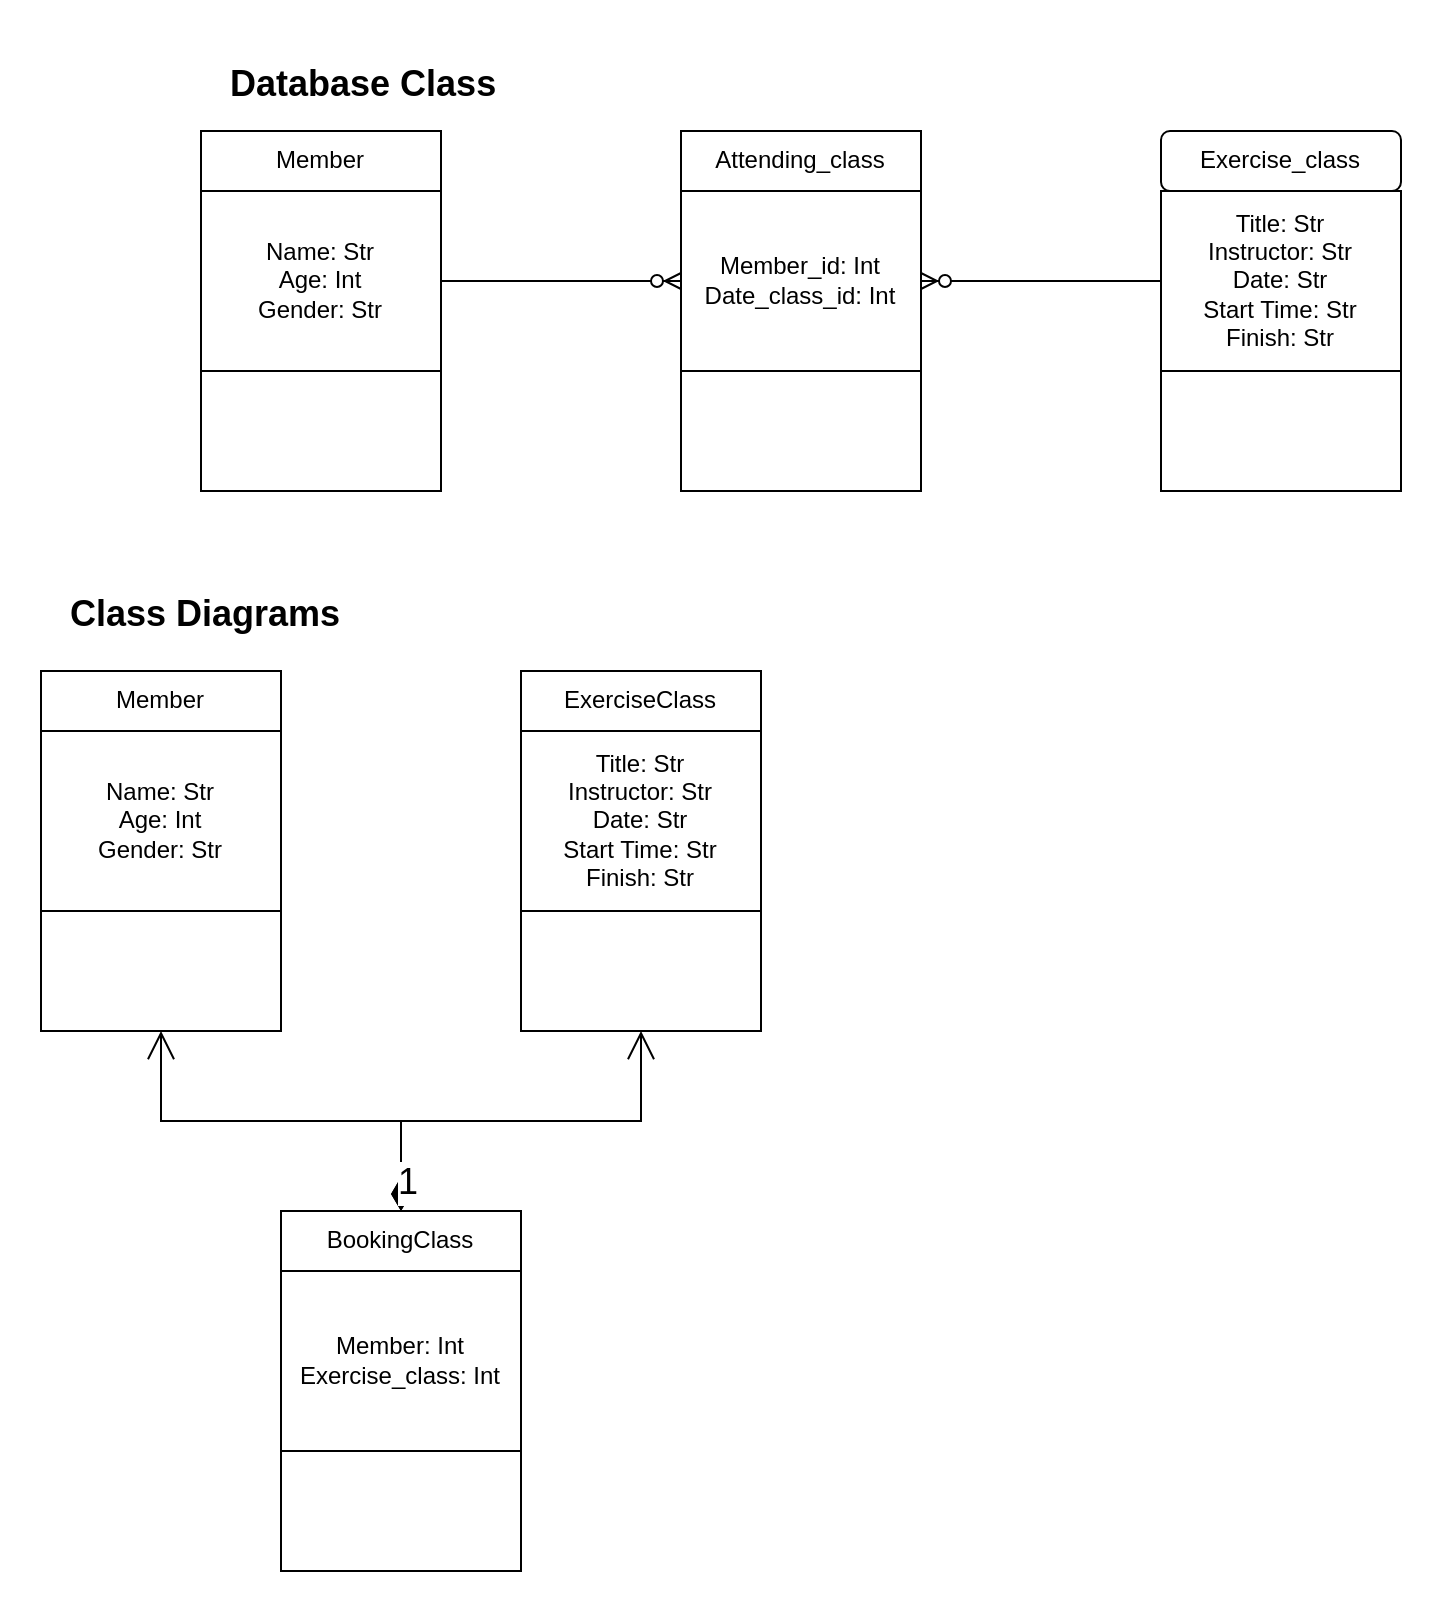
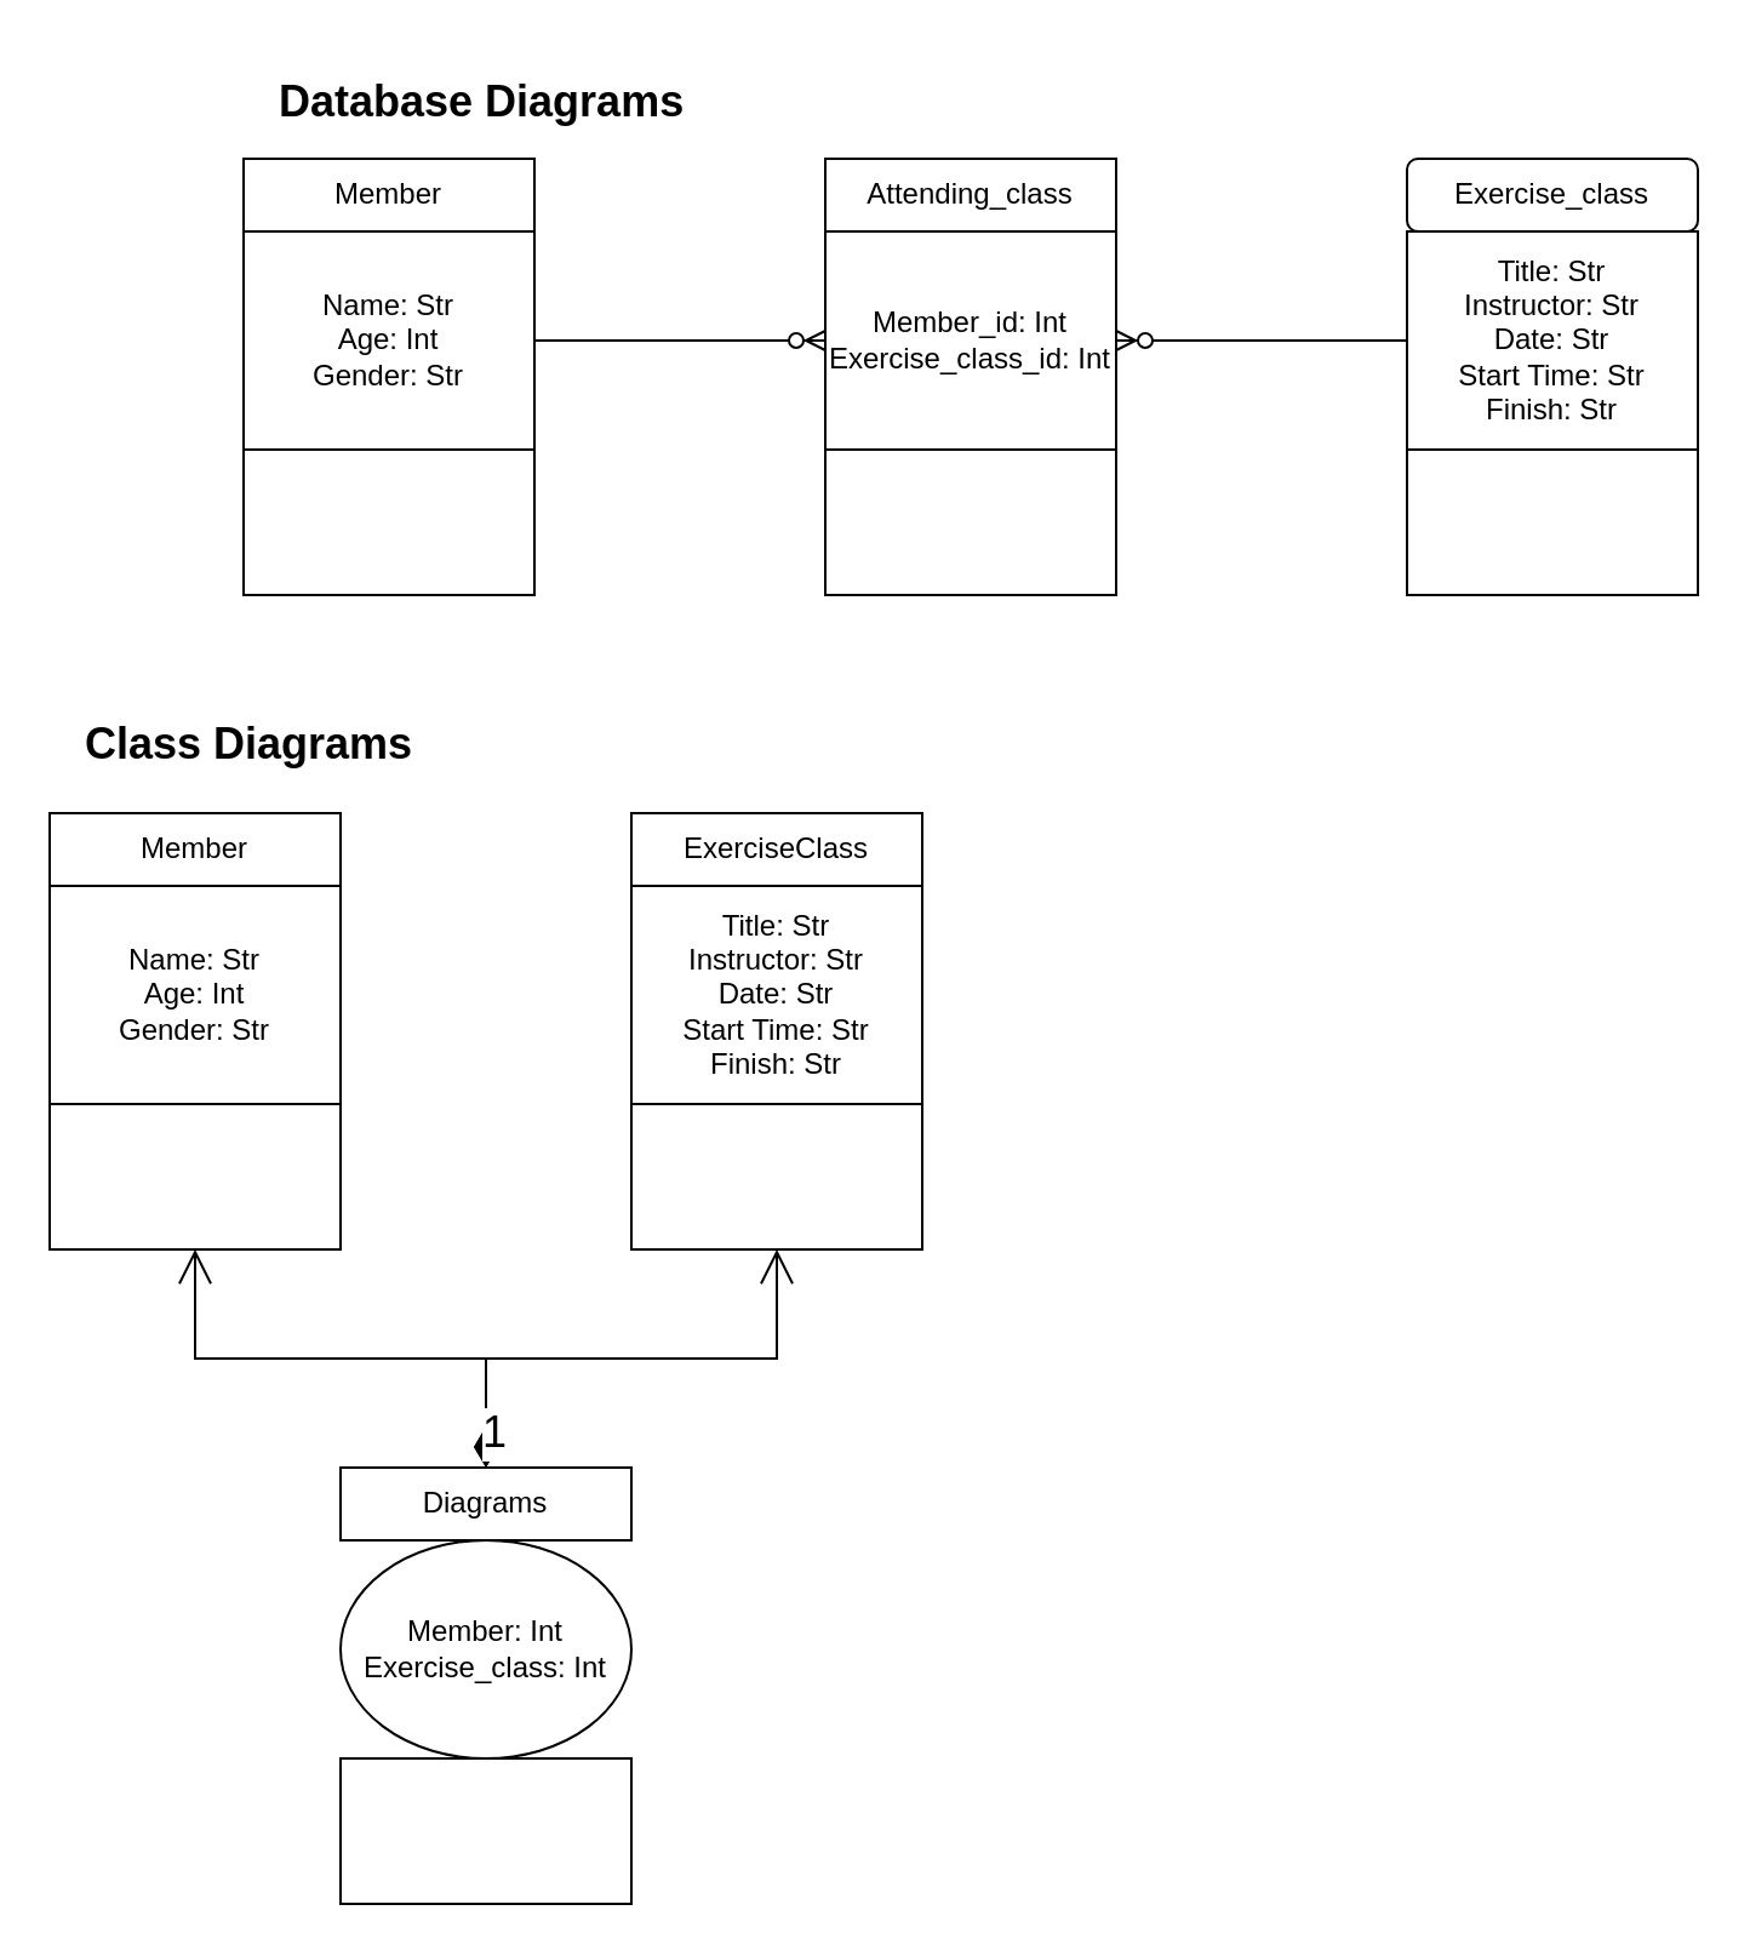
- <mxCell id="22" value="&lt;h1&gt;&lt;font style=&quot;font-size: 18px&quot;&gt;Database Class&lt;/font&gt;&lt;/h1&gt;" style="text;html=1;strokeColor=none;fillColor=none;spacing=5;spacingTop=-20;whiteSpace=wrap;overflow=hidden;rounded=0;" vertex="1" parent="1"><mxGeometry x="110" y="20" width="290" height="120" as="geometry" /></mxCell>
+ <mxCell id="22" value="&lt;h1&gt;&lt;font style=&quot;font-size: 18px&quot;&gt;Database Diagrams&lt;/font&gt;&lt;/h1&gt;" style="text;html=1;strokeColor=none;fillColor=none;spacing=5;spacingTop=-20;whiteSpace=wrap;overflow=hidden;rounded=0;" vertex="1" parent="1"><mxGeometry x="110" y="20" width="290" height="120" as="geometry" /></mxCell>
- <mxCell id="9" value="Member_id: Int&lt;br&gt;Date_class_id: Int" style="rounded=0;whiteSpace=wrap;html=1;" vertex="1" parent="1"><mxGeometry x="340" y="95" width="120" height="90" as="geometry" /></mxCell>
+ <mxCell id="9" value="Member_id: Int&lt;br&gt;Exercise_class_id: Int" style="rounded=0;whiteSpace=wrap;html=1;" vertex="1" parent="1"><mxGeometry x="340" y="95" width="120" height="90" as="geometry" /></mxCell>
- <mxCell id="21" value="BookingClass" style="rounded=0;whiteSpace=wrap;html=1;" vertex="1" parent="1"><mxGeometry x="140" y="605" width="120" height="30" as="geometry" /></mxCell>
+ <mxCell id="21" value="Diagrams" style="rounded=0;whiteSpace=wrap;html=1;" vertex="1" parent="1"><mxGeometry x="140" y="605" width="120" height="30" as="geometry" /></mxCell>
- <mxCell id="20" value="Member: Int&lt;br&gt;Exercise_class: Int" style="rounded=0;whiteSpace=wrap;html=1;" vertex="1" parent="1"><mxGeometry x="140" y="635" width="120" height="90" as="geometry" /></mxCell>
+ <mxCell id="20" value="Member: Int&lt;br&gt;Exercise_class: Int" style="ellipse;whiteSpace=wrap;html=1;" vertex="1" parent="1"><mxGeometry x="140" y="635" width="120" height="90" as="geometry" /></mxCell>
